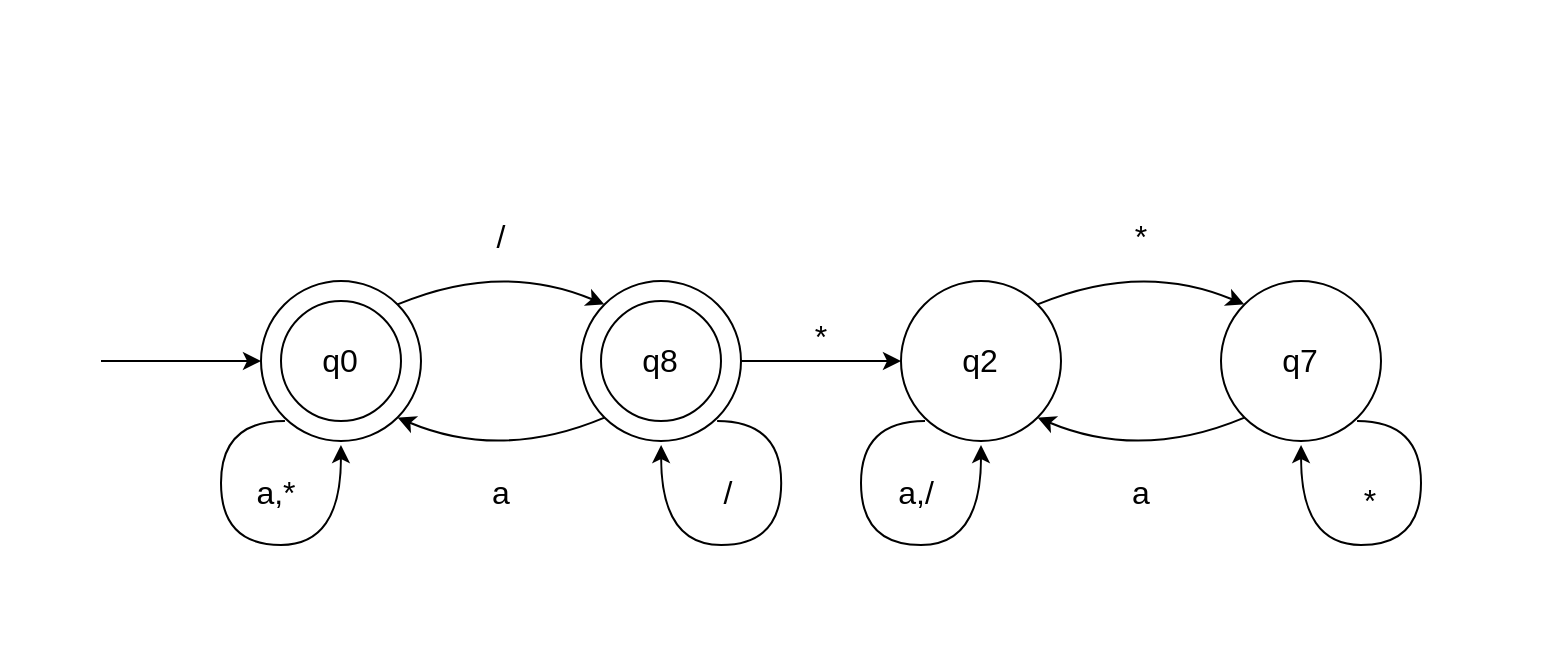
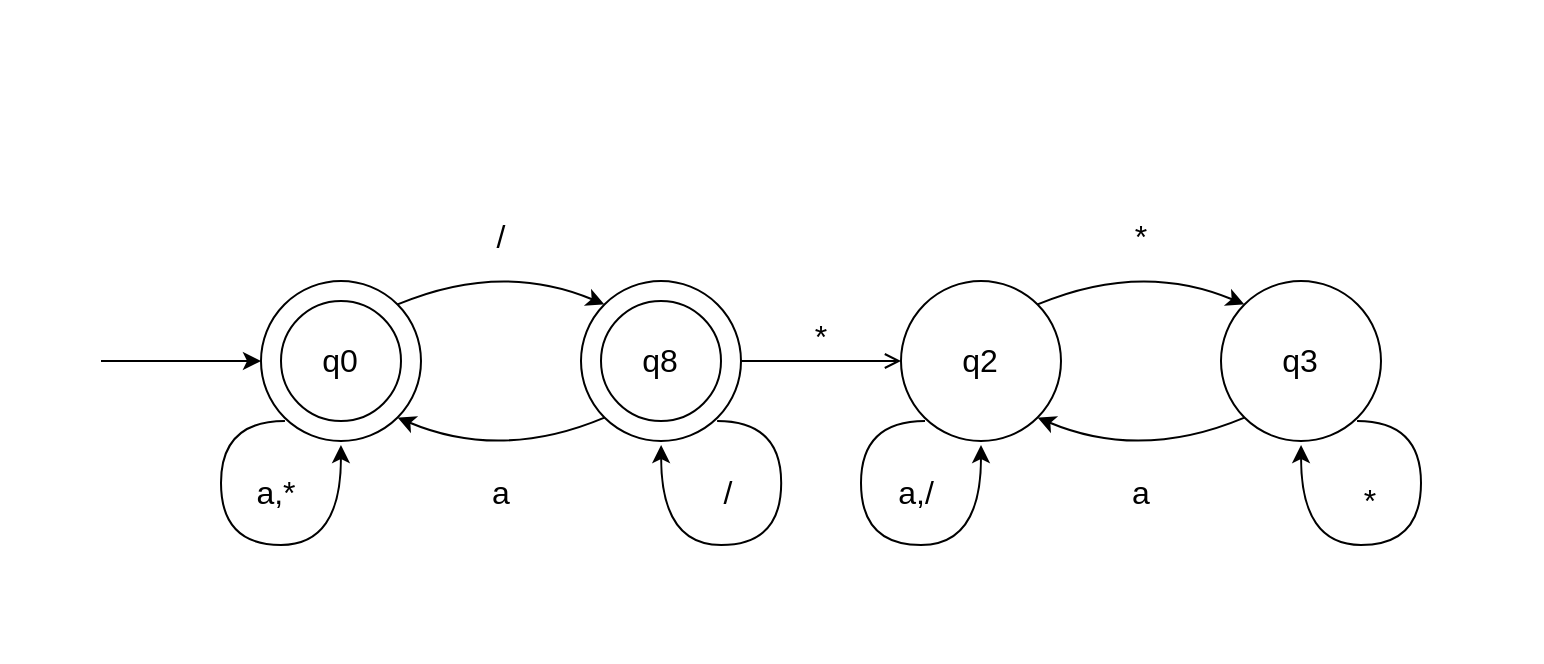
- <mxCell id="7" value="*" style="endArrow=classic;html=1;exitX=1;exitY=0.5;exitDx=0;exitDy=0;entryX=0;entryY=0.5;entryDx=0;entryDy=0;curved=1;fontSize=16;labelPosition=center;verticalLabelPosition=top;align=center;verticalAlign=bottom;" parent="1" source="4" target="5" edge="1"><mxGeometry width="50" height="50" relative="1" as="geometry"><mxPoint x="400" y="200" as="sourcePoint" /><mxPoint x="450" y="150" as="targetPoint" /></mxGeometry></mxCell>
+ <mxCell id="7" value="*" style="endArrow=open;html=1;exitX=1;exitY=0.5;exitDx=0;exitDy=0;entryX=0;entryY=0.5;entryDx=0;entryDy=0;curved=1;fontSize=16;labelPosition=center;verticalLabelPosition=top;align=center;verticalAlign=bottom;" parent="1" source="4" target="5" edge="1"><mxGeometry width="50" height="50" relative="1" as="geometry"><mxPoint x="400" y="200" as="sourcePoint" /><mxPoint x="450" y="150" as="targetPoint" /></mxGeometry></mxCell>
- <mxCell id="6" value="q7" style="ellipse;whiteSpace=wrap;html=1;aspect=fixed;fillColor=none;fontSize=16;" parent="1" vertex="1"><mxGeometry x="610" y="140" width="80" height="80" as="geometry" /></mxCell>
+ <mxCell id="6" value="q3" style="ellipse;whiteSpace=wrap;html=1;aspect=fixed;fillColor=none;fontSize=16;" parent="1" vertex="1"><mxGeometry x="610" y="140" width="80" height="80" as="geometry" /></mxCell>
